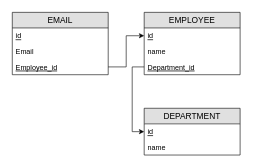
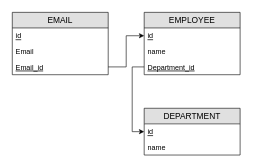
- <mxCell id="9" value="Employee_id" style="text;strokeColor=none;fillColor=none;spacingLeft=4;spacingRight=4;overflow=hidden;rotatable=0;points=[[0,0.5],[1,0.5]];portConstraint=eastwest;fontSize=12;fontStyle=4" vertex="1" parent="6"><mxGeometry y="78" width="160" height="26" as="geometry" /></mxCell>
+ <mxCell id="9" value="Email_id" style="text;strokeColor=none;fillColor=none;spacingLeft=4;spacingRight=4;overflow=hidden;rotatable=0;points=[[0,0.5],[1,0.5]];portConstraint=eastwest;fontSize=12;fontStyle=4" vertex="1" parent="6"><mxGeometry y="78" width="160" height="26" as="geometry" /></mxCell>
